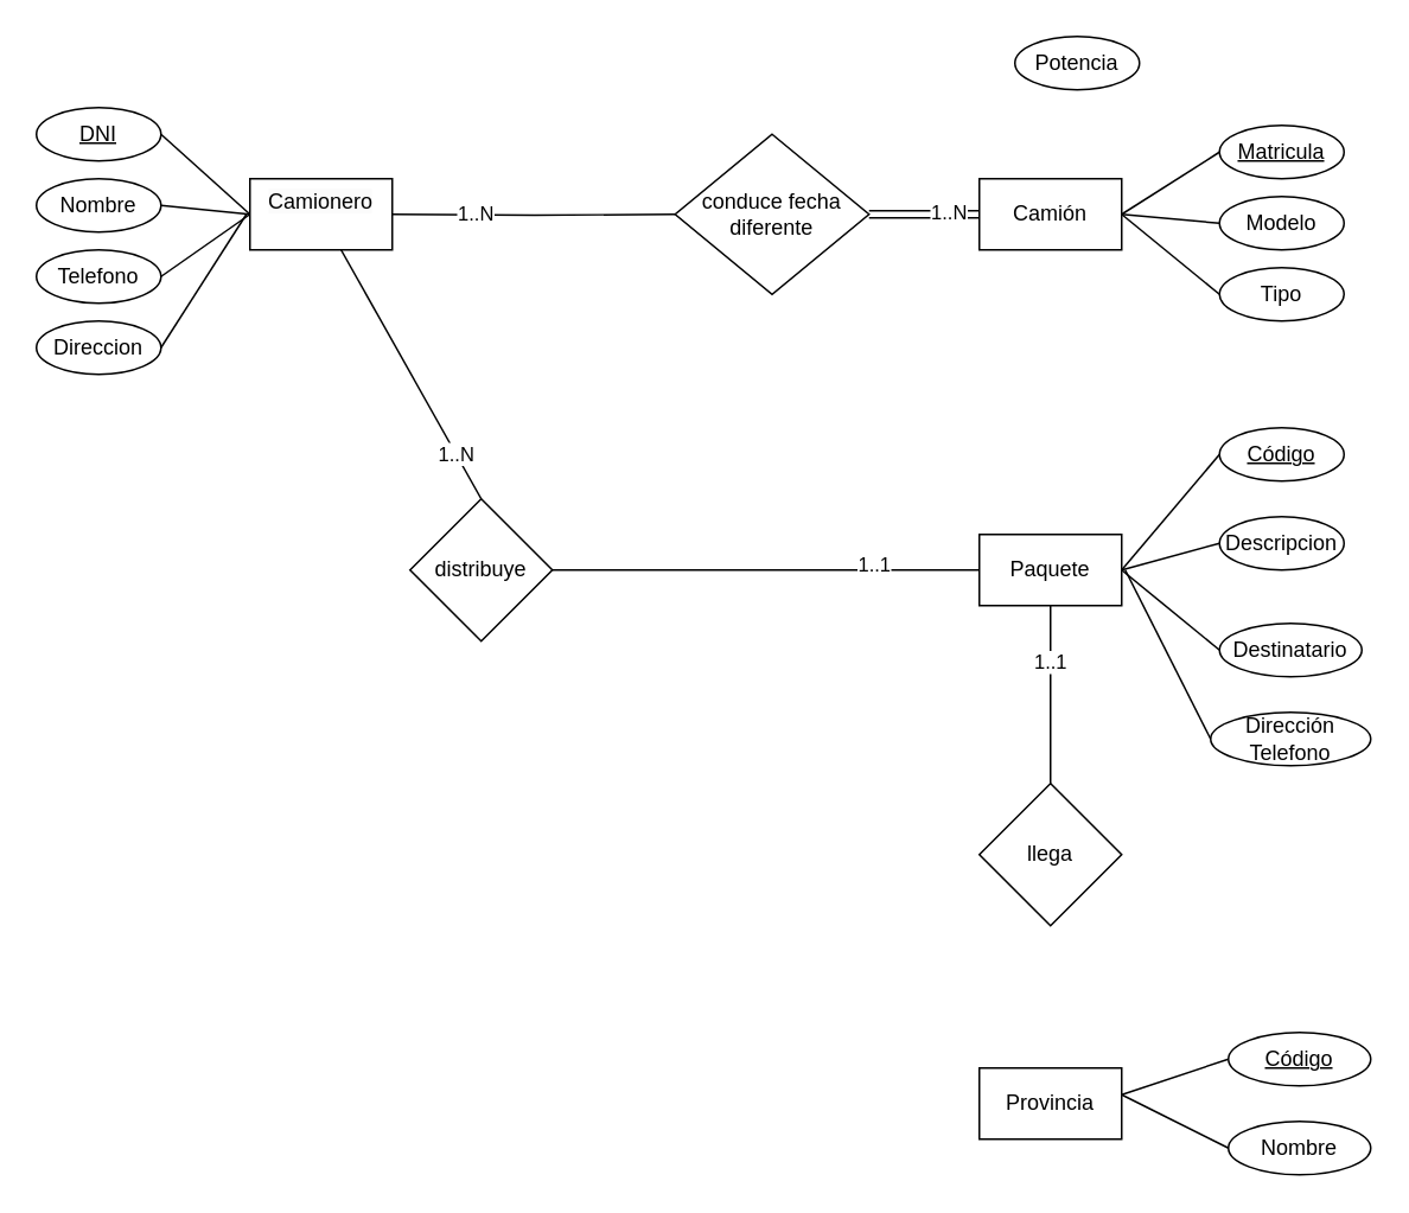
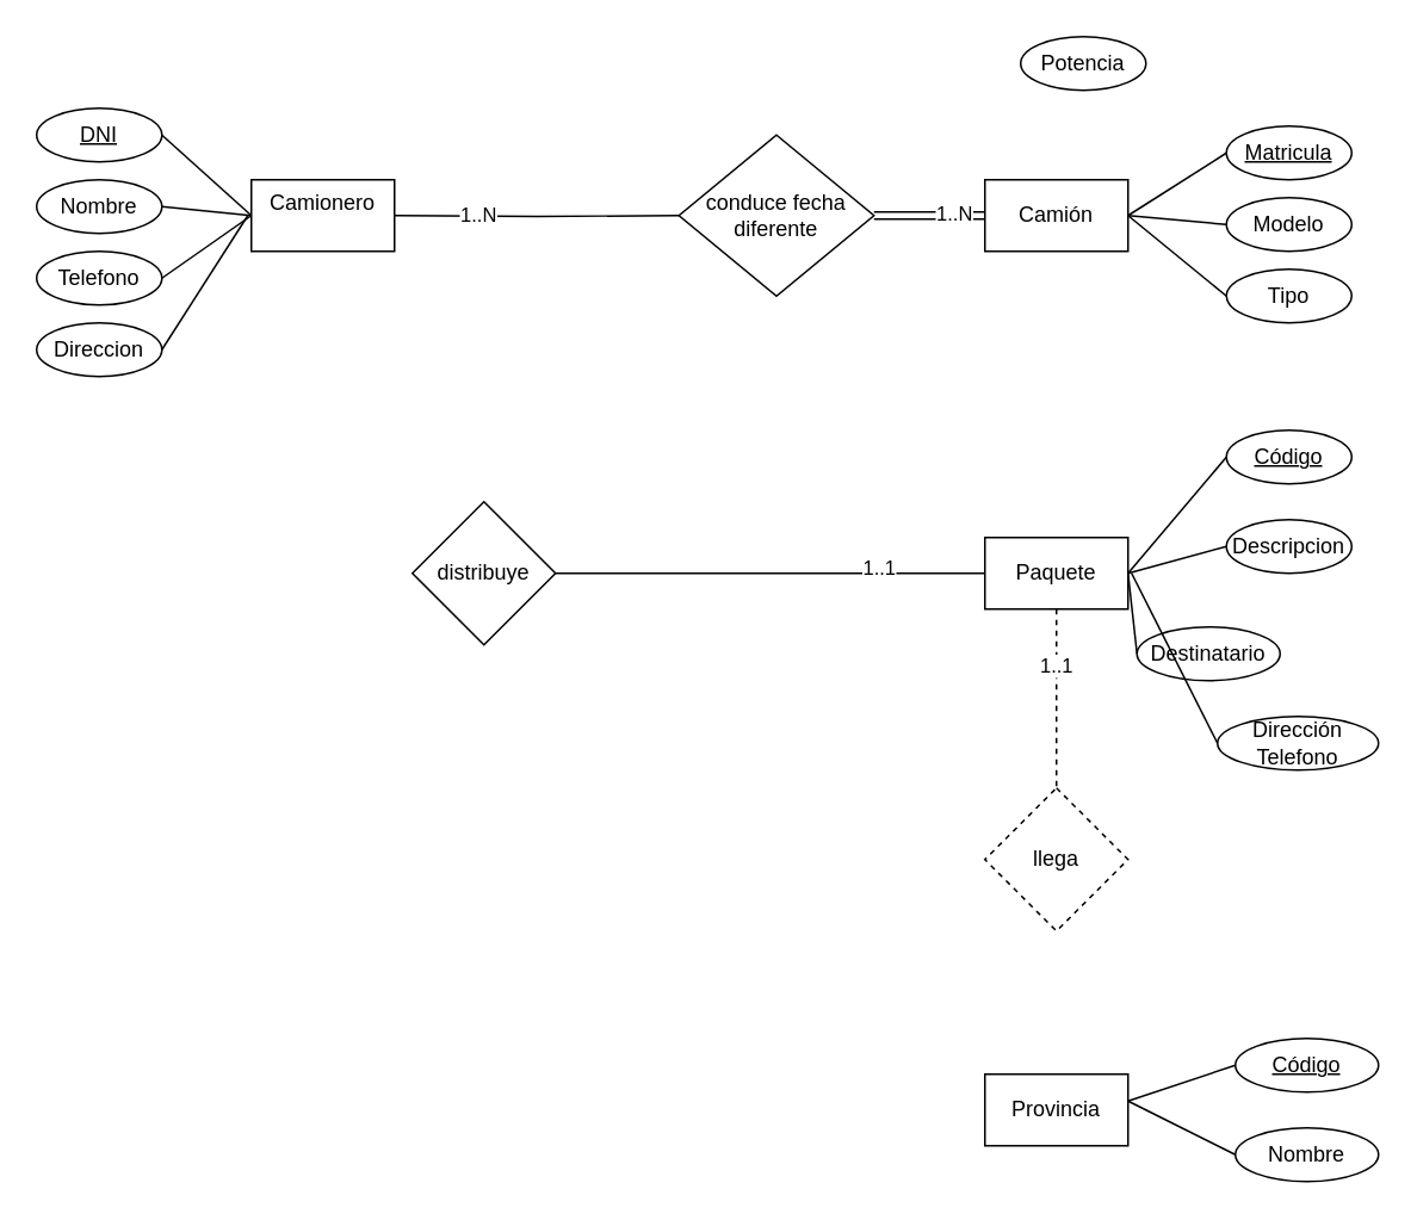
- <mxCell id="44" value="" style="endArrow=none;html=1;rounded=0;exitX=0.5;exitY=0;exitDx=0;exitDy=0;" edge="1" parent="1" source="35" target="40"><mxGeometry width="50" height="50" relative="1" as="geometry"><mxPoint x="380" y="430" as="sourcePoint" /><mxPoint x="430" y="380" as="targetPoint" /></mxGeometry></mxCell>
- <mxCell id="45" value="1..N" style="edgeLabel;html=1;align=center;verticalAlign=middle;resizable=0;points=[];" vertex="1" connectable="0" parent="44"><mxGeometry x="-0.643" relative="1" as="geometry"><mxPoint as="offset" /></mxGeometry></mxCell>
- <mxCell id="12" value="Destinatario" style="ellipse;whiteSpace=wrap;html=1;" vertex="1" parent="1"><mxGeometry x="685" y="350" width="80" height="30" as="geometry" /></mxCell>
+ <mxCell id="12" value="Destinatario" style="ellipse;whiteSpace=wrap;html=1;" vertex="1" parent="1"><mxGeometry x="635" y="350" width="80" height="30" as="geometry" /></mxCell>
- <mxCell id="2" value="" style="edgeStyle=orthogonalEdgeStyle;rounded=0;orthogonalLoop=1;jettySize=auto;html=1;endArrow=none;endFill=0;exitX=0.5;exitY=1;exitDx=0;exitDy=0;" edge="1" parent="1" source="42" target="36"><mxGeometry relative="1" as="geometry"><mxPoint x="590" y="360" as="sourcePoint" /></mxGeometry></mxCell>
+ <mxCell id="2" value="" style="edgeStyle=orthogonalEdgeStyle;rounded=0;orthogonalLoop=1;jettySize=auto;html=1;endArrow=none;endFill=0;exitX=0.5;exitY=1;exitDx=0;exitDy=0;dashed=1;" edge="1" parent="1" source="42" target="36"><mxGeometry relative="1" as="geometry"><mxPoint x="590" y="360" as="sourcePoint" /></mxGeometry></mxCell>
- <mxCell id="36" value="llega" style="rhombus;whiteSpace=wrap;html=1;" vertex="1" parent="1"><mxGeometry x="550" y="440" width="80" height="80" as="geometry" /></mxCell>
+ <mxCell id="36" value="llega" style="rhombus;whiteSpace=wrap;html=1;dashed=1;" vertex="1" parent="1"><mxGeometry x="550" y="440" width="80" height="80" as="geometry" /></mxCell>
